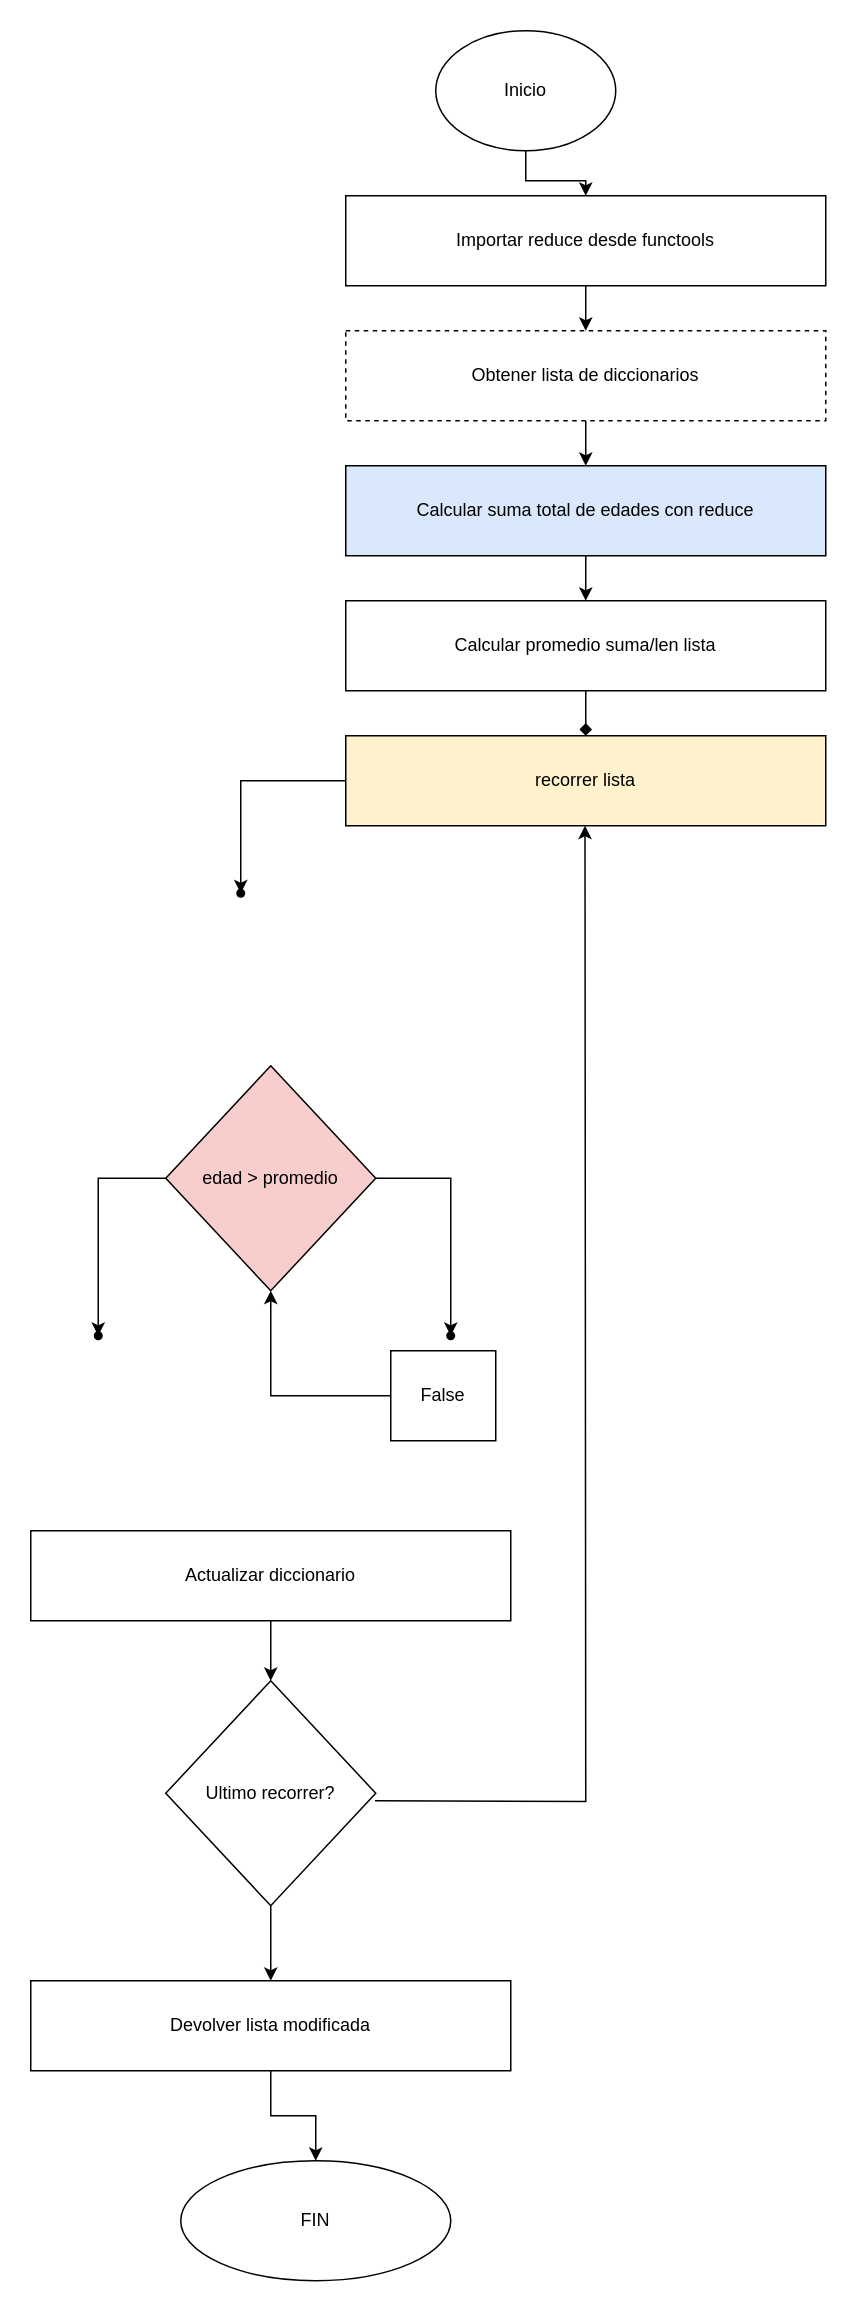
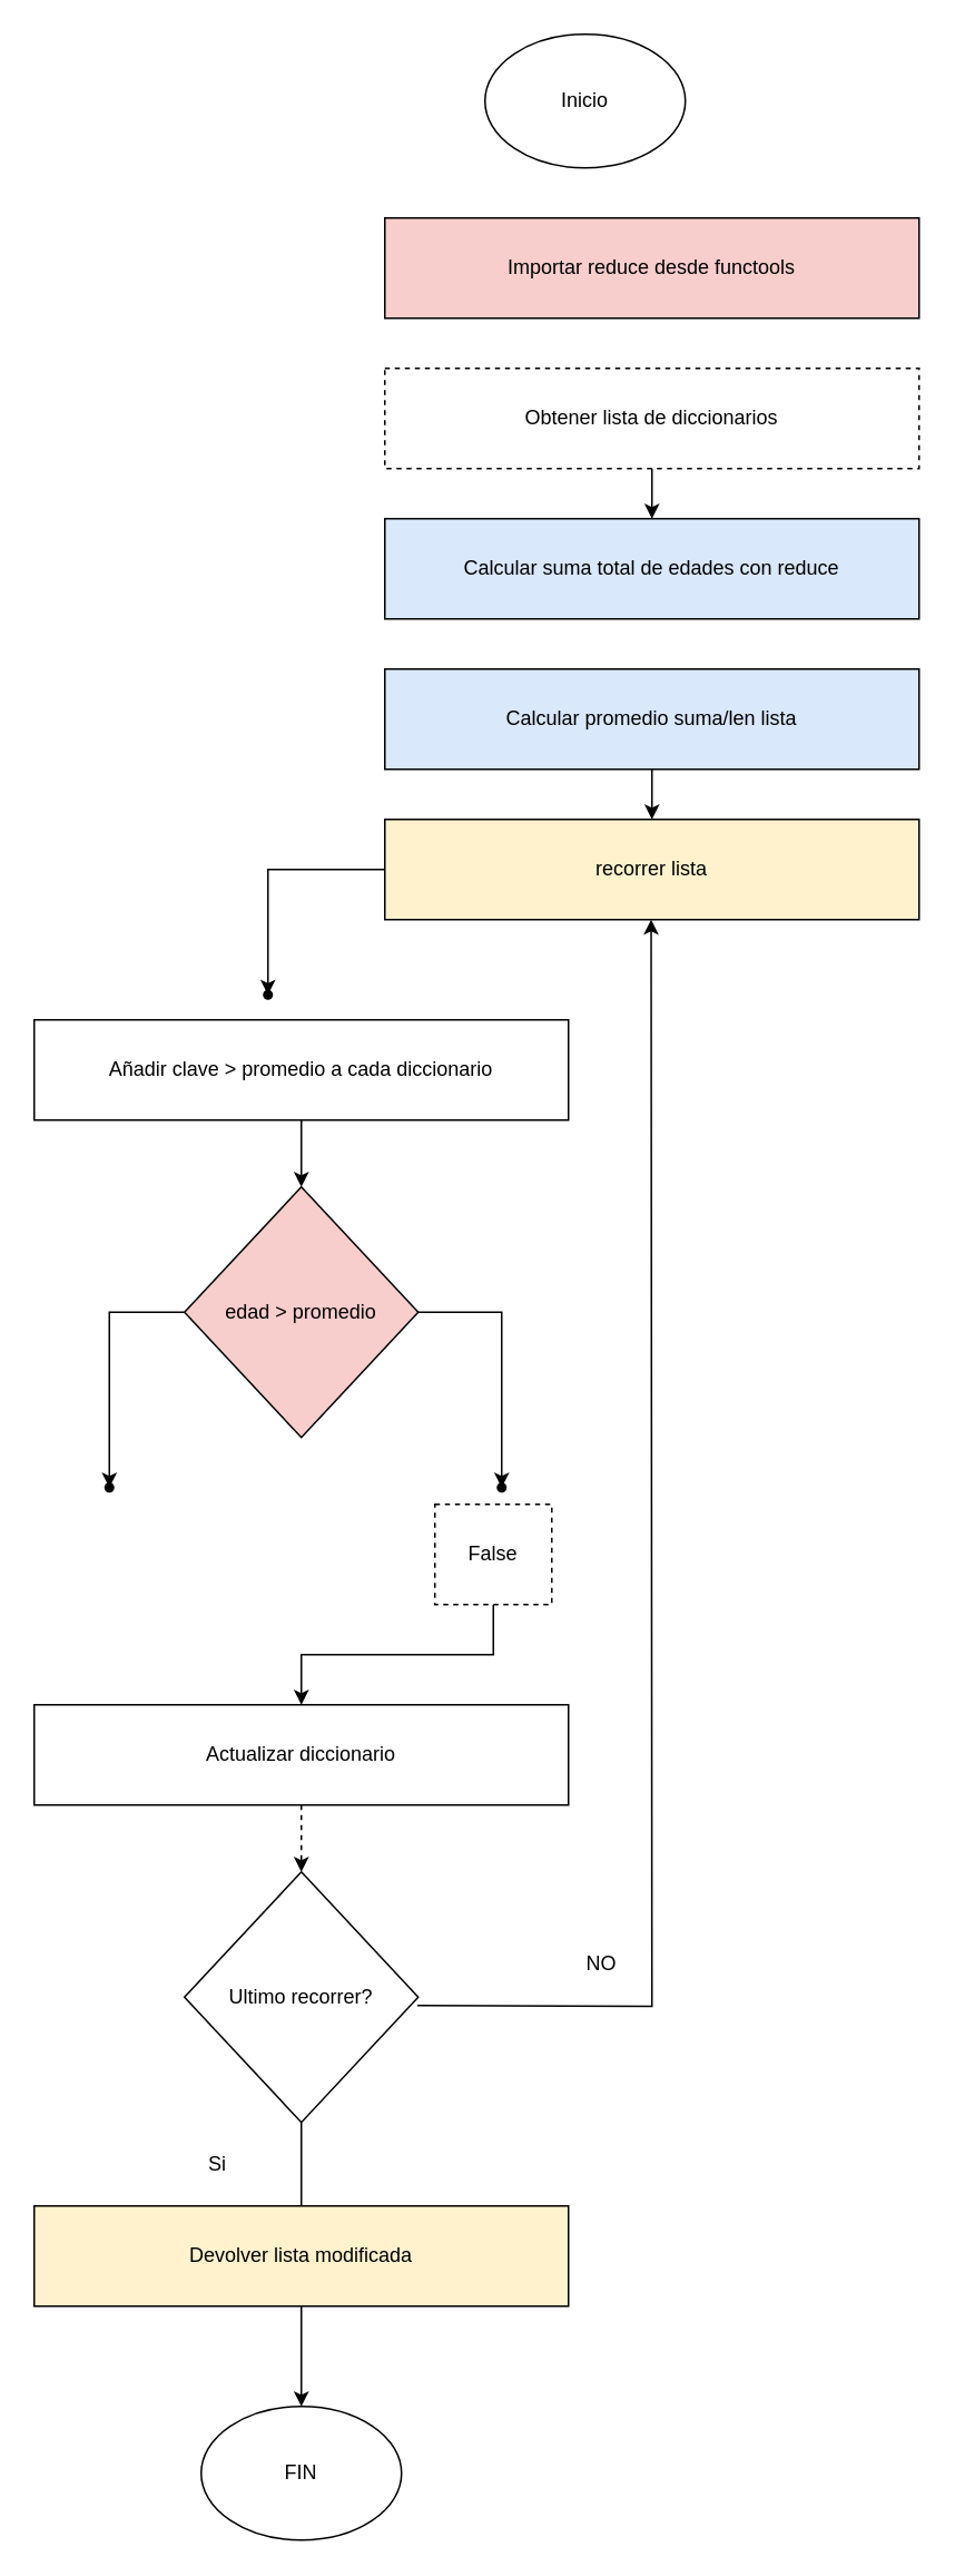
- <mxCell id="2" value="" style="edgeStyle=orthogonalEdgeStyle;rounded=0;orthogonalLoop=1;jettySize=auto;html=1;" edge="1" parent="1" source="3" target="5"><mxGeometry relative="1" as="geometry" /></mxCell>
- <mxCell id="5" value="Importar reduce desde functools" style="rounded=0;whiteSpace=wrap;html=1;" vertex="1" parent="1"><mxGeometry x="230" y="130" width="320" height="60" as="geometry" /></mxCell>
+ <mxCell id="5" value="Importar reduce desde functools" style="rounded=0;whiteSpace=wrap;html=1;fillColor=#f8cecc;" vertex="1" parent="1"><mxGeometry x="230" y="130" width="320" height="60" as="geometry" /></mxCell>
- <mxCell id="4" value="" style="edgeStyle=orthogonalEdgeStyle;rounded=0;orthogonalLoop=1;jettySize=auto;html=1;" edge="1" parent="1" source="5" target="7"><mxGeometry relative="1" as="geometry" /></mxCell>
- <mxCell id="8" value="" style="edgeStyle=orthogonalEdgeStyle;rounded=0;orthogonalLoop=1;jettySize=auto;html=1;" edge="1" parent="1" source="9" target="11"><mxGeometry relative="1" as="geometry" /></mxCell>
- <mxCell id="11" value="Calcular promedio suma/len lista" style="rounded=0;whiteSpace=wrap;html=1;" vertex="1" parent="1"><mxGeometry x="230" y="400" width="320" height="60" as="geometry" /></mxCell>
+ <mxCell id="11" value="Calcular promedio suma/len lista" style="rounded=0;whiteSpace=wrap;html=1;fillColor=#dae8fc;" vertex="1" parent="1"><mxGeometry x="230" y="400" width="320" height="60" as="geometry" /></mxCell>
- <mxCell id="10" value="" style="edgeStyle=orthogonalEdgeStyle;rounded=0;orthogonalLoop=1;jettySize=auto;html=1;endArrow=diamond;" edge="1" parent="1" source="11" target="13"><mxGeometry relative="1" as="geometry" /></mxCell>
+ <mxCell id="10" value="" style="edgeStyle=orthogonalEdgeStyle;rounded=0;orthogonalLoop=1;jettySize=auto;html=1;" edge="1" parent="1" source="11" target="13"><mxGeometry relative="1" as="geometry" /></mxCell>
+ <mxCell id="15" value="Añadir clave &amp;gt; promedio a cada diccionario" style="rounded=0;whiteSpace=wrap;html=1;" vertex="1" parent="1"><mxGeometry x="20" y="610" width="320" height="60" as="geometry" /></mxCell>
+ <mxCell id="14" value="" style="edgeStyle=orthogonalEdgeStyle;rounded=0;orthogonalLoop=1;jettySize=auto;html=1;" edge="1" parent="1" source="15" target="18"><mxGeometry relative="1" as="geometry" /></mxCell>
- <mxCell id="19" value="" style="edgeStyle=orthogonalEdgeStyle;rounded=0;orthogonalLoop=1;jettySize=auto;html=1;" edge="1" parent="1" source="20" target="18"><mxGeometry relative="1" as="geometry" /></mxCell>
+ <mxCell id="19" value="" style="edgeStyle=orthogonalEdgeStyle;rounded=0;orthogonalLoop=1;jettySize=auto;html=1;" edge="1" parent="1" source="20" target="22"><mxGeometry relative="1" as="geometry" /></mxCell>
- <mxCell id="20" value="False" style="rounded=0;whiteSpace=wrap;html=1;" vertex="1" parent="1"><mxGeometry x="260" y="900" width="70" height="60" as="geometry" /></mxCell>
+ <mxCell id="20" value="False" style="rounded=0;whiteSpace=wrap;html=1;dashed=1;" vertex="1" parent="1"><mxGeometry x="260" y="900" width="70" height="60" as="geometry" /></mxCell>
- <mxCell id="21" value="" style="edgeStyle=orthogonalEdgeStyle;rounded=0;orthogonalLoop=1;jettySize=auto;html=1;" edge="1" parent="1" source="22" target="25"><mxGeometry relative="1" as="geometry" /></mxCell>
+ <mxCell id="21" value="" style="edgeStyle=orthogonalEdgeStyle;rounded=0;orthogonalLoop=1;jettySize=auto;html=1;dashed=1;" edge="1" parent="1" source="22" target="25"><mxGeometry relative="1" as="geometry" /></mxCell>
+ <mxCell id="32" value="NO" style="text;html=1;align=center;verticalAlign=middle;whiteSpace=wrap;rounded=0;" vertex="1" parent="1"><mxGeometry x="330" y="1160" width="60" height="30" as="geometry" /></mxCell>
+ <mxCell id="33" value="Si" style="text;html=1;align=center;verticalAlign=middle;whiteSpace=wrap;rounded=0;" vertex="1" parent="1"><mxGeometry x="100" y="1280" width="60" height="30" as="geometry" /></mxCell>
- <mxCell id="23" value="" style="edgeStyle=orthogonalEdgeStyle;rounded=0;orthogonalLoop=1;jettySize=auto;html=1;" edge="1" parent="1" source="25" target="27"><mxGeometry relative="1" as="geometry" /></mxCell>
+ <mxCell id="23" value="" style="edgeStyle=orthogonalEdgeStyle;rounded=0;orthogonalLoop=1;jettySize=auto;html=1;endArrow=none;" edge="1" parent="1" source="25" target="27"><mxGeometry relative="1" as="geometry" /></mxCell>
- <mxCell id="27" value="Devolver lista modificada" style="rounded=0;whiteSpace=wrap;html=1;" vertex="1" parent="1"><mxGeometry x="20" y="1320" width="320" height="60" as="geometry" /></mxCell>
+ <mxCell id="27" value="Devolver lista modificada" style="rounded=0;whiteSpace=wrap;html=1;fillColor=#fff2cc;" vertex="1" parent="1"><mxGeometry x="20" y="1320" width="320" height="60" as="geometry" /></mxCell>
- <mxCell id="28" value="FIN" style="ellipse;whiteSpace=wrap;html=1;" vertex="1" parent="1"><mxGeometry x="120" y="1440" width="180" height="80" as="geometry" /></mxCell>
+ <mxCell id="28" value="FIN" style="ellipse;whiteSpace=wrap;html=1;" vertex="1" parent="1"><mxGeometry x="120" y="1440" width="120" height="80" as="geometry" /></mxCell>
